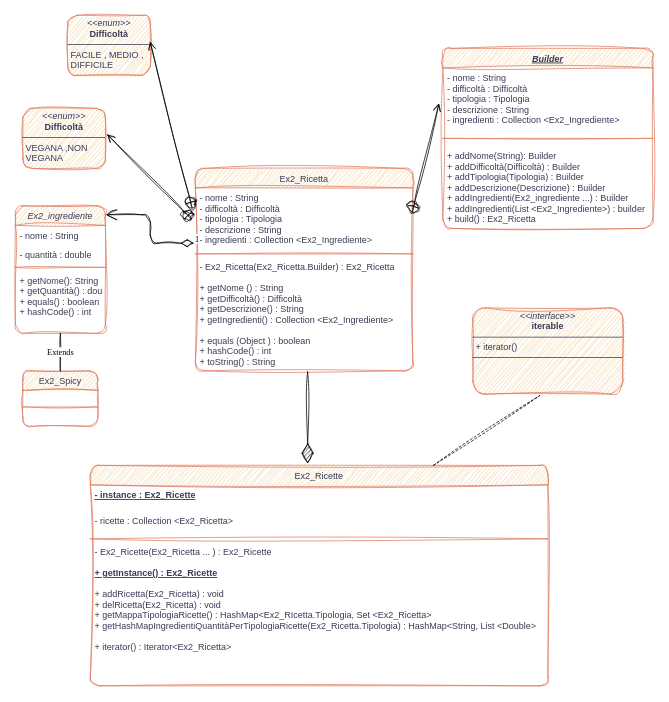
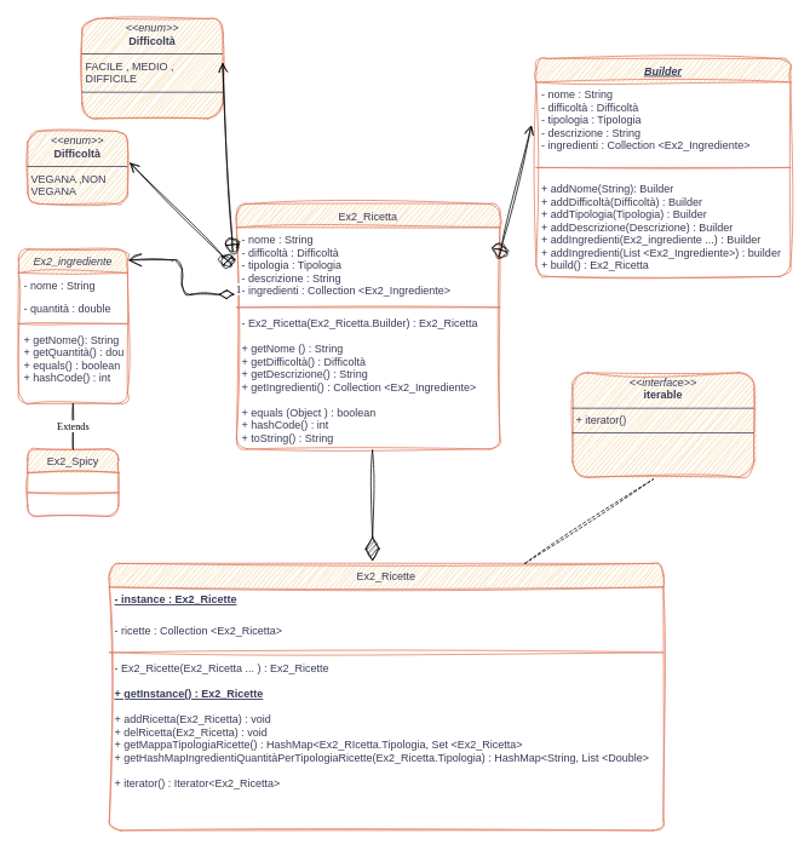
- <mxCell id="13" value="&lt;p style=&quot;margin:0px;margin-top:4px;text-align:center;&quot;&gt;&lt;i&gt;&amp;lt;&amp;lt;enum&amp;gt;&amp;gt;&lt;/i&gt;&lt;br&gt;&lt;b&gt;Difficoltà&lt;/b&gt;&lt;/p&gt;&lt;hr size=&quot;1&quot; style=&quot;border-style:solid;&quot;&gt;&lt;p style=&quot;margin:0px;margin-left:4px;&quot;&gt;FACILE , MEDIO , DIFFICILE&lt;/p&gt;&lt;hr size=&quot;1&quot; style=&quot;border-style:solid;&quot;&gt;&lt;p style=&quot;margin:0px;margin-left:4px;&quot;&gt;&lt;br&gt;&lt;/p&gt;" style="verticalAlign=top;align=left;overflow=fill;html=1;whiteSpace=wrap;labelBackgroundColor=none;fillColor=#F2CC8F;strokeColor=#E07A5F;fontColor=#393C56;sketch=1;curveFitting=1;jiggle=2;rounded=1;" vertex="1" parent="1"><mxGeometry x="90" y="20" width="110" height="80" as="geometry" /></mxCell>
+ <mxCell id="13" value="&lt;p style=&quot;margin:0px;margin-top:4px;text-align:center;&quot;&gt;&lt;i&gt;&amp;lt;&amp;lt;enum&amp;gt;&amp;gt;&lt;/i&gt;&lt;br&gt;&lt;b&gt;Difficoltà&lt;/b&gt;&lt;/p&gt;&lt;hr size=&quot;1&quot; style=&quot;border-style:solid;&quot;&gt;&lt;p style=&quot;margin:0px;margin-left:4px;&quot;&gt;FACILE , MEDIO , DIFFICILE&lt;/p&gt;&lt;hr size=&quot;1&quot; style=&quot;border-style:solid;&quot;&gt;&lt;p style=&quot;margin:0px;margin-left:4px;&quot;&gt;&lt;br&gt;&lt;/p&gt;" style="verticalAlign=top;align=left;overflow=fill;html=1;whiteSpace=wrap;labelBackgroundColor=none;fillColor=#F2CC8F;strokeColor=#E07A5F;fontColor=#393C56;sketch=1;curveFitting=1;jiggle=2;rounded=1;" vertex="1" parent="1"><mxGeometry x="90" y="20" width="155" height="110" as="geometry" /></mxCell>
